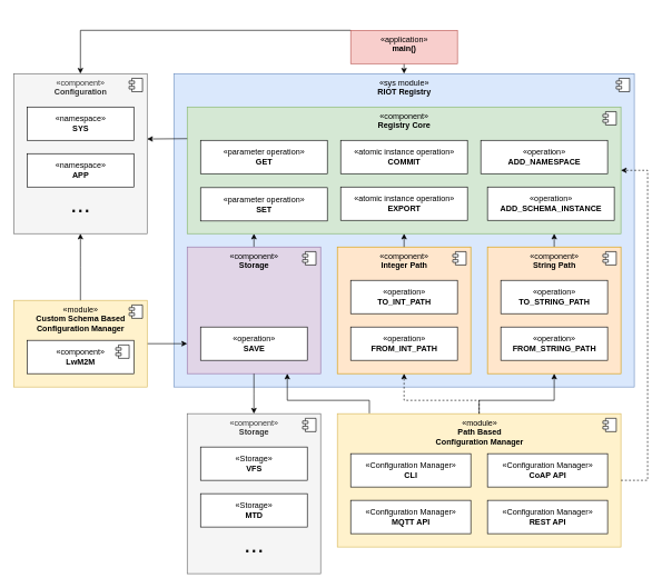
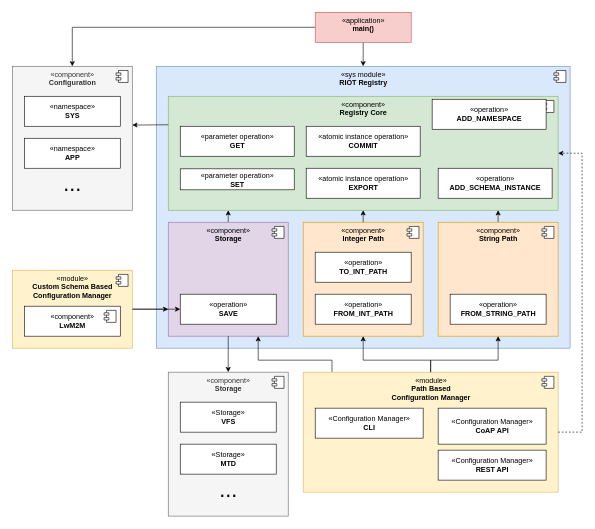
- <mxCell id="46" value="«application»&lt;br&gt;&lt;b&gt;main()&lt;/b&gt;" style="html=1;dropTarget=0;verticalAlign=top;fillColor=#f8cecc;strokeColor=#b85450;" parent="1" vertex="1"><mxGeometry x="525" y="45" width="160" height="50" as="geometry" /></mxCell>
+ <mxCell id="46" value="«application»&lt;br&gt;&lt;b&gt;main()&lt;/b&gt;" style="html=1;dropTarget=0;verticalAlign=top;fillColor=#f8cecc;strokeColor=#b85450;" parent="1" vertex="1"><mxGeometry x="525" y="20" width="160" height="50" as="geometry" /></mxCell>
- <mxCell id="23" value="«operation»&lt;br&gt;&lt;b&gt;ADD_NAMESPACE&lt;/b&gt;" style="html=1;dropTarget=0;verticalAlign=middle;horizontal=1;" parent="1" vertex="1"><mxGeometry x="720" y="210" width="190" height="50" as="geometry" /></mxCell>
+ <mxCell id="23" value="«operation»&lt;br&gt;&lt;b&gt;ADD_NAMESPACE&lt;/b&gt;" style="html=1;dropTarget=0;verticalAlign=middle;horizontal=1;" parent="1" vertex="1"><mxGeometry x="720" y="165" width="190" height="50" as="geometry" /></mxCell>
- <mxCell id="22" value="«parameter operation»&lt;br&gt;&lt;b&gt;SET&lt;/b&gt;" style="html=1;dropTarget=0;verticalAlign=middle;" parent="1" vertex="1"><mxGeometry x="300" y="281" width="190" height="50" as="geometry" /></mxCell>
+ <mxCell id="22" value="«parameter operation»&lt;br&gt;&lt;b&gt;SET&lt;/b&gt;" style="html=1;dropTarget=0;verticalAlign=middle;" parent="1" vertex="1"><mxGeometry x="300" y="281" width="190" height="35" as="geometry" /></mxCell>
- <mxCell id="47" style="edgeStyle=elbowEdgeStyle;rounded=0;elbow=vertical;html=1;fontSize=36;" parent="1" source="31" target="16" edge="1"><mxGeometry relative="1" as="geometry"><mxPoint x="110" y="300" as="sourcePoint" /><mxPoint x="300" y="480" as="targetPoint" /></mxGeometry></mxCell>
+ <mxCell id="47" style="edgeStyle=elbowEdgeStyle;rounded=0;elbow=vertical;html=1;fontSize=36;" parent="1" source="31" target="30" edge="1"><mxGeometry relative="1" as="geometry"><mxPoint x="110" y="300" as="sourcePoint" /><mxPoint x="300" y="480" as="targetPoint" /></mxGeometry></mxCell>
- <mxCell id="25" value="«operation»&lt;br&gt;&lt;b&gt;TO_STRING_PATH&lt;/b&gt;" style="html=1;dropTarget=0;verticalAlign=middle;" parent="1" vertex="1"><mxGeometry x="750" y="420" width="160" height="50" as="geometry" /></mxCell>
- <mxCell id="52" style="edgeStyle=elbowEdgeStyle;rounded=0;html=1;fontSize=36;entryX=0.5;entryY=1;entryDx=0;entryDy=0;exitX=0.5;exitY=0;exitDx=0;exitDy=0;elbow=vertical;dashed=1;" parent="1" source="7" target="48" edge="1"><mxGeometry relative="1" as="geometry"><mxPoint x="850.5" y="570" as="targetPoint" /><mxPoint x="720" y="770" as="sourcePoint" /><Array as="points"><mxPoint x="680" y="600" /></Array></mxGeometry></mxCell>
+ <mxCell id="52" style="edgeStyle=elbowEdgeStyle;rounded=0;html=1;fontSize=36;entryX=0.5;entryY=1;entryDx=0;entryDy=0;exitX=0.5;exitY=0;exitDx=0;exitDy=0;elbow=vertical;" parent="1" source="7" target="48" edge="1"><mxGeometry relative="1" as="geometry"><mxPoint x="850.5" y="570" as="targetPoint" /><mxPoint x="720" y="770" as="sourcePoint" /><Array as="points"><mxPoint x="680" y="600" /></Array></mxGeometry></mxCell>
- <mxCell id="27" value="«Configuration Manager»&lt;br&gt;&lt;b&gt;CoAP API&lt;/b&gt;" style="html=1;dropTarget=0;verticalAlign=middle;" parent="1" vertex="1"><mxGeometry x="730" y="680" width="180" height="50" as="geometry" /></mxCell>
+ <mxCell id="27" value="«Configuration Manager»&lt;br&gt;&lt;b&gt;CoAP API&lt;/b&gt;" style="html=1;dropTarget=0;verticalAlign=middle;" parent="1" vertex="1"><mxGeometry x="730" y="680" width="180" height="60" as="geometry" /></mxCell>
- <mxCell id="28" value="«Configuration Manager»&lt;br&gt;&lt;b&gt;MQTT API&lt;/b&gt;" style="html=1;dropTarget=0;verticalAlign=middle;" parent="1" vertex="1"><mxGeometry x="525" y="750" width="180" height="50" as="geometry" /></mxCell>
